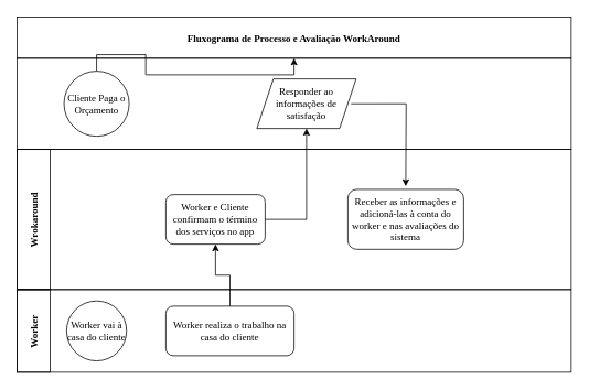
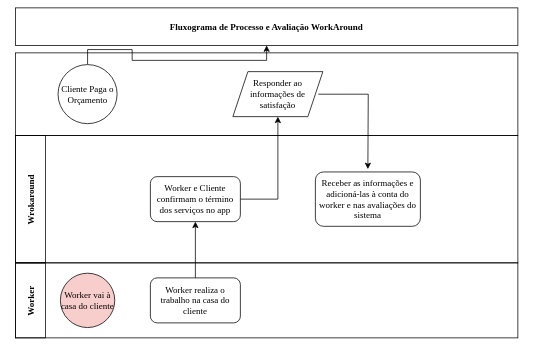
- <mxCell id="7" value="Fluxograma de Processo e Avaliação WorkAround" style="rounded=0;fillColor=none;fontStyle=1;fontFamily=Comic Sans MS;" vertex="1" parent="1"><mxGeometry x="20" y="20" width="670" height="50" as="geometry" /></mxCell>
+ <mxCell id="7" value="Fluxograma de Processo e Avaliação WorkAround" style="rounded=0;fillColor=none;fontStyle=1;fontFamily=Comic Sans MS;" vertex="1" parent="1"><mxGeometry x="20" y="10" width="670" height="50" as="geometry" /></mxCell>
- <mxCell id="8" value="Worker vai à casa do cliente" style="ellipse;whiteSpace=wrap;html=1;aspect=fixed;fontFamily=Comic Sans MS;" vertex="1" parent="1"><mxGeometry x="80" y="363.75" width="72.5" height="72.5" as="geometry" /></mxCell>
+ <mxCell id="8" value="Worker vai à casa do cliente" style="ellipse;whiteSpace=wrap;html=1;aspect=fixed;fontFamily=Comic Sans MS;fillColor=#f8cecc;" vertex="1" parent="1"><mxGeometry x="80" y="363.75" width="72.5" height="72.5" as="geometry" /></mxCell>
- <mxCell id="15" value="Worker realiza o trabalho na casa do cliente" style="rounded=1;whiteSpace=wrap;html=1;fontFamily=Comic Sans MS;" vertex="1" parent="1"><mxGeometry x="200" y="370" width="155" height="60" as="geometry" /></mxCell>
+ <mxCell id="15" value="Worker realiza o trabalho na casa do cliente" style="rounded=1;whiteSpace=wrap;html=1;fontFamily=Comic Sans MS;" vertex="1" parent="1"><mxGeometry x="200" y="370" width="120" height="60" as="geometry" /></mxCell>
